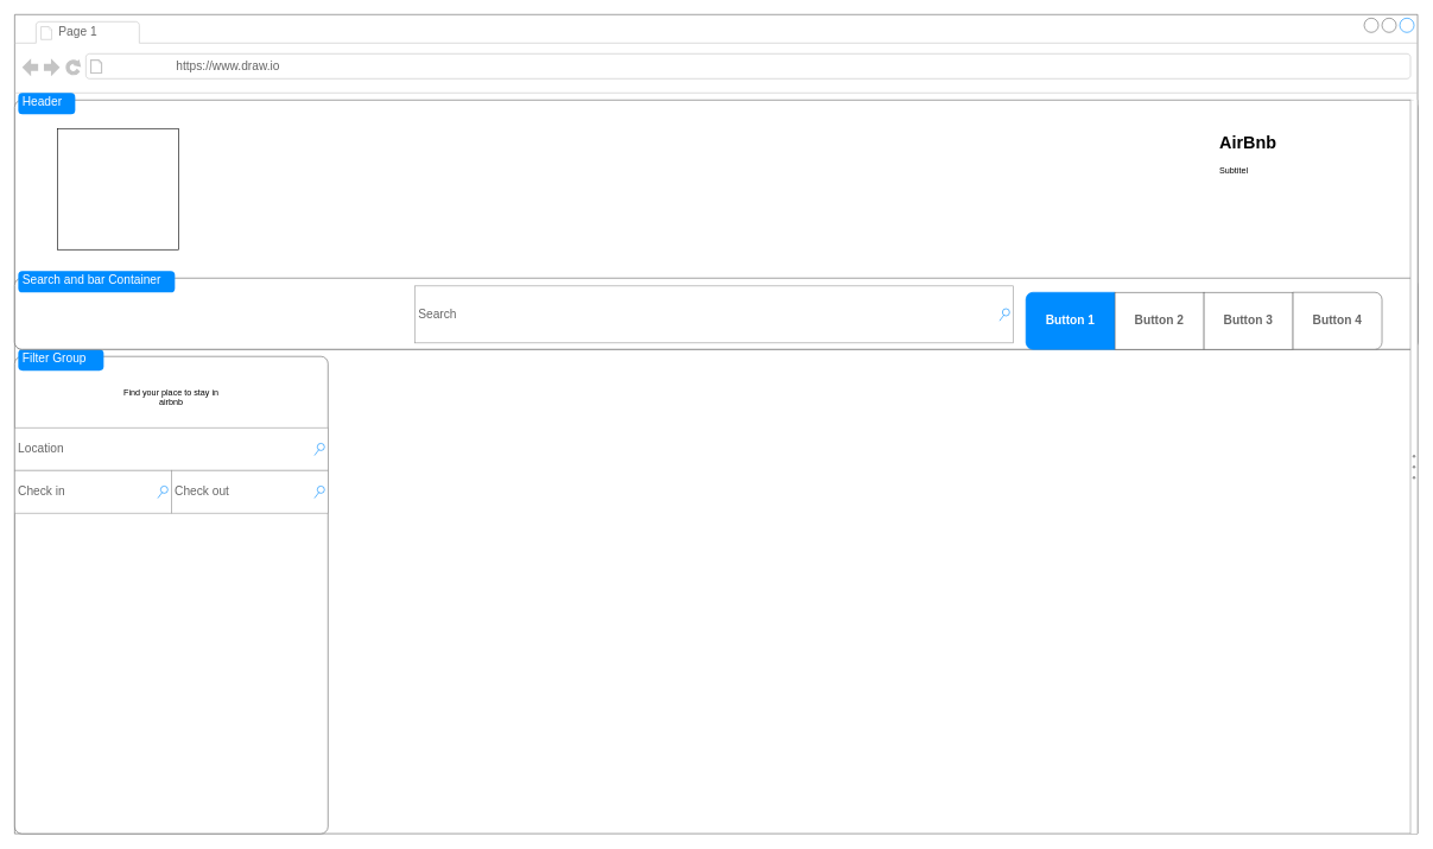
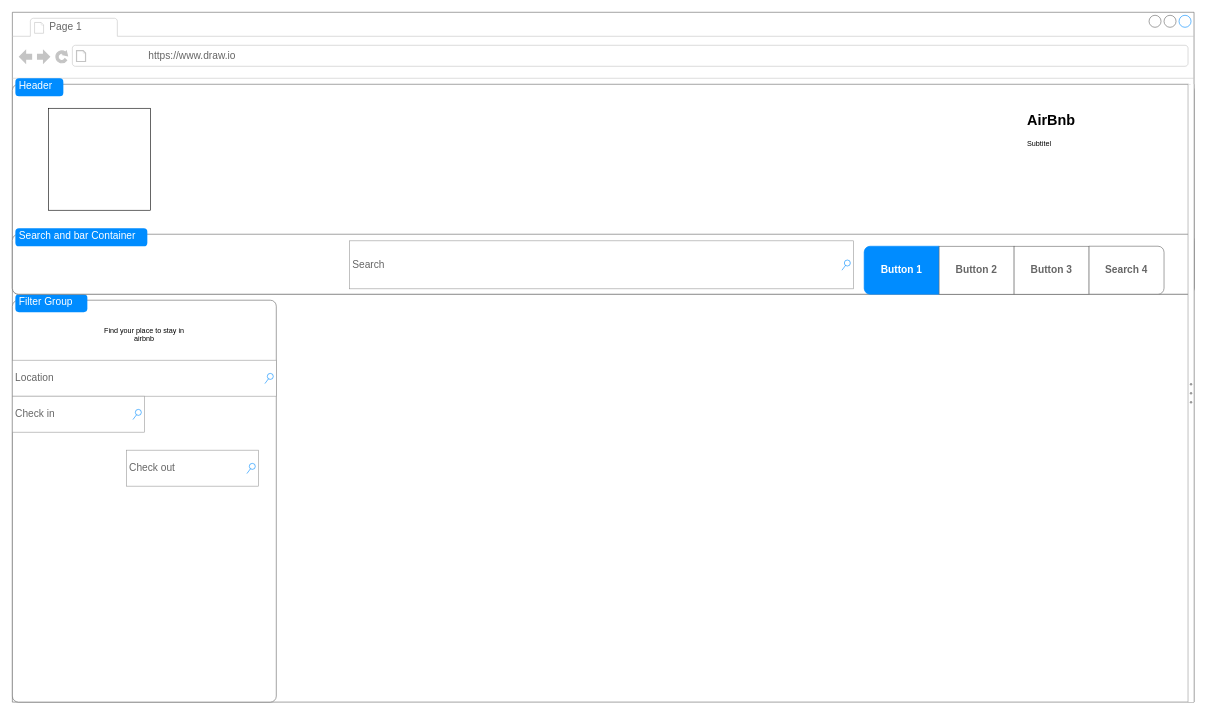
- <mxCell id="20" value="Button 4" style="text;strokeColor=inherit;align=center;verticalAlign=middle;spacingLeft=10;spacingRight=10;overflow=hidden;points=[[0,0.5],[1,0.5]];portConstraint=eastwest;rotatable=0;whiteSpace=wrap;html=1;shape=mxgraph.mockup.rightButton;rSize=10;fillColor=inherit;fontColor=inherit;fontSize=17;fontStyle=1;" vertex="1" parent="16"><mxGeometry x="375" width="125" height="80" as="geometry" /></mxCell>
+ <mxCell id="20" value="Search 4" style="text;strokeColor=inherit;align=center;verticalAlign=middle;spacingLeft=10;spacingRight=10;overflow=hidden;points=[[0,0.5],[1,0.5]];portConstraint=eastwest;rotatable=0;whiteSpace=wrap;html=1;shape=mxgraph.mockup.rightButton;rSize=10;fillColor=inherit;fontColor=inherit;fontSize=17;fontStyle=1;" vertex="1" parent="16"><mxGeometry x="375" width="125" height="80" as="geometry" /></mxCell>
- <mxCell id="10" value="Check out" style="strokeWidth=1;shadow=0;dashed=0;align=center;html=1;shape=mxgraph.mockup.forms.searchBox;strokeColor=#999999;mainText=;strokeColor2=#008cff;fontColor=#666666;fontSize=17;align=left;spacingLeft=3;whiteSpace=wrap;" vertex="1" parent="5"><mxGeometry x="220" y="170" width="220" height="60" as="geometry" /></mxCell>
+ <mxCell id="10" value="Check out" style="strokeWidth=1;shadow=0;dashed=0;align=center;html=1;shape=mxgraph.mockup.forms.searchBox;strokeColor=#999999;mainText=;strokeColor2=#008cff;fontColor=#666666;fontSize=17;align=left;spacingLeft=3;whiteSpace=wrap;" vertex="1" parent="5"><mxGeometry x="190" y="260" width="220" height="60" as="geometry" /></mxCell>
